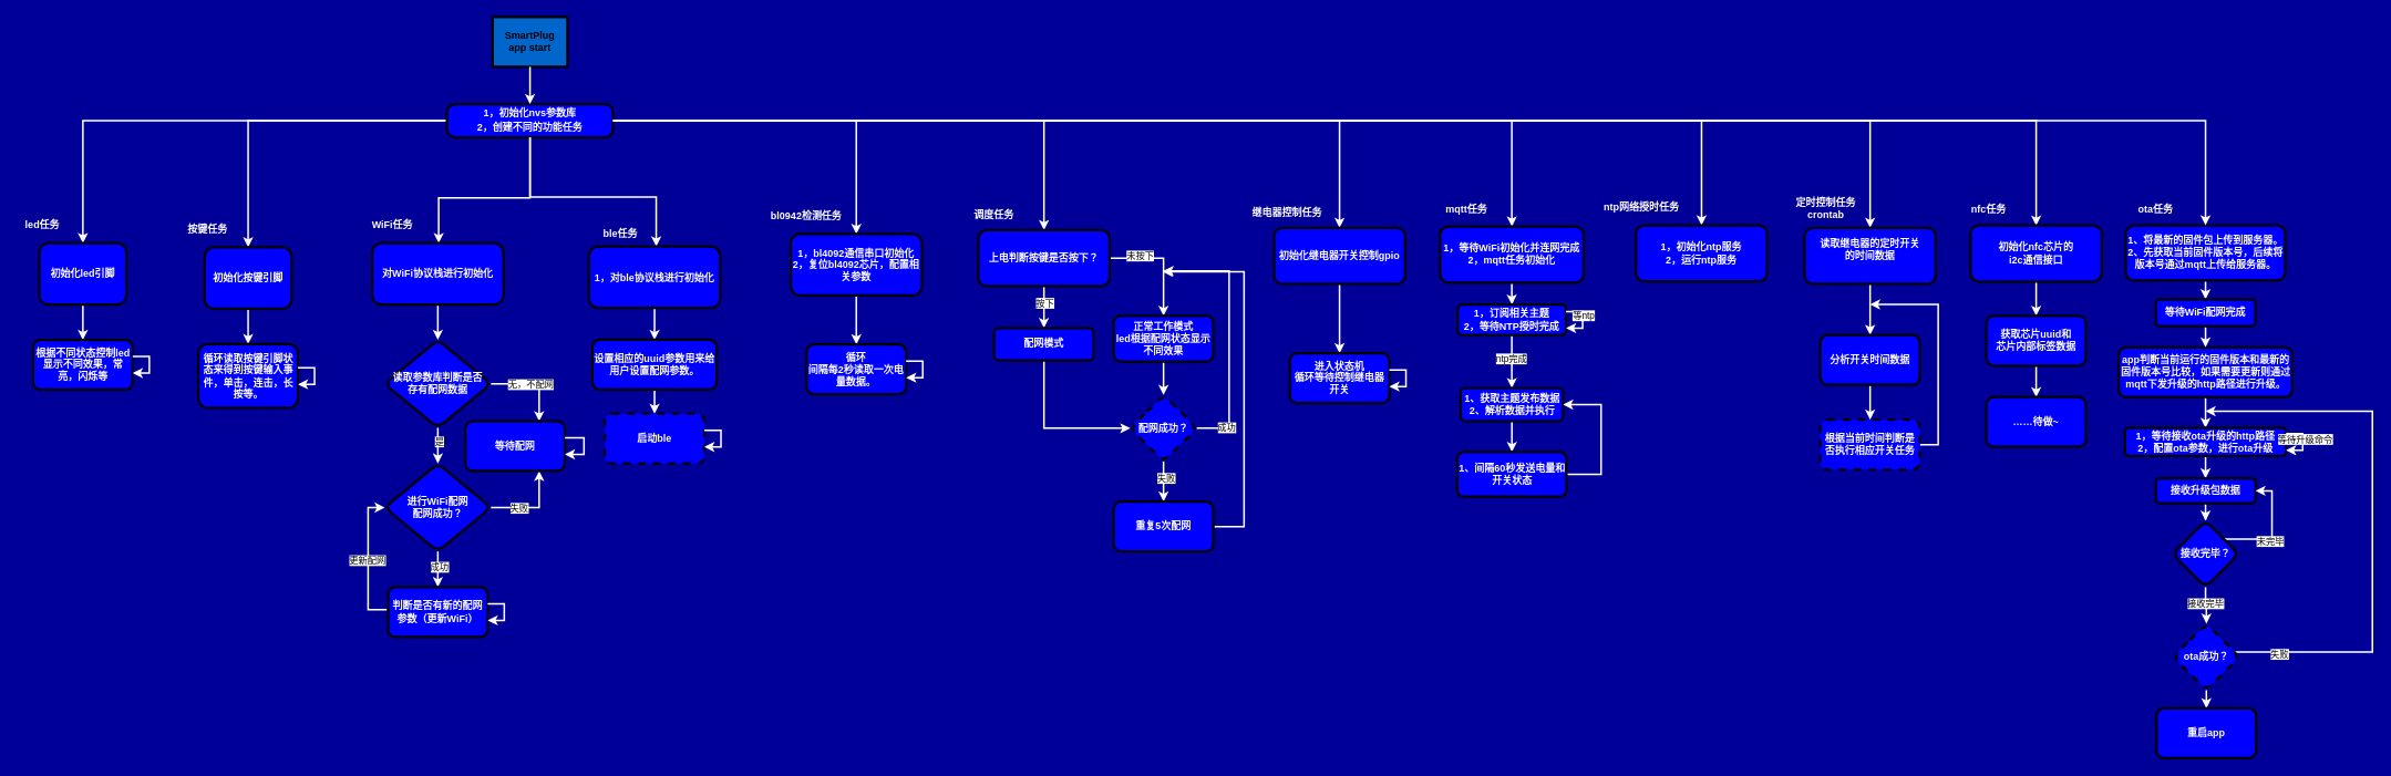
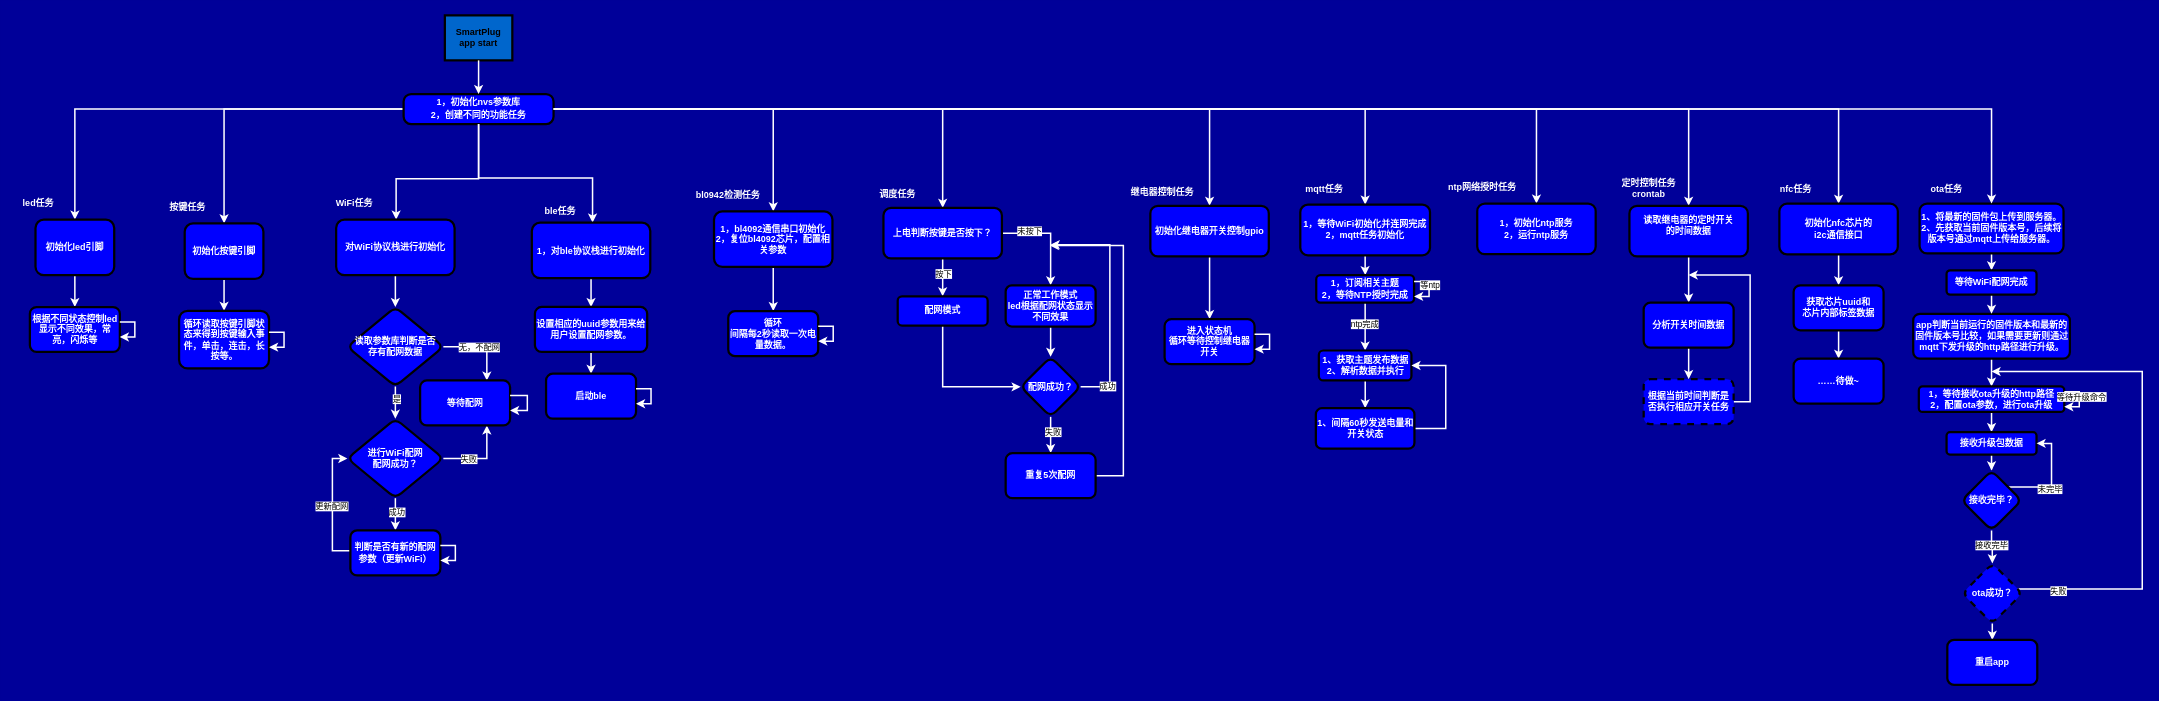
- <mxCell id="69" value="配网成功？" style="rhombus;whiteSpace=wrap;html=1;fillColor=#0000FF;fontColor=#FFFFFF;rounded=1;fontStyle=1;strokeWidth=3;dashed=1;" parent="1" vertex="1"><mxGeometry x="1360" y="475.5" width="80" height="80" as="geometry" /></mxCell>
+ <mxCell id="69" value="配网成功？" style="rhombus;whiteSpace=wrap;html=1;fillColor=#0000FF;fontColor=#FFFFFF;rounded=1;fontStyle=1;strokeWidth=3;" parent="1" vertex="1"><mxGeometry x="1360" y="475.5" width="80" height="80" as="geometry" /></mxCell>
- <mxCell id="40" value="启动ble" style="whiteSpace=wrap;html=1;fillColor=#0000FF;fontColor=#FFFFFF;rounded=1;fontStyle=1;strokeWidth=3;dashed=1;" parent="1" vertex="1"><mxGeometry x="727" y="498" width="120" height="60" as="geometry" /></mxCell>
+ <mxCell id="40" value="启动ble" style="whiteSpace=wrap;html=1;fillColor=#0000FF;fontColor=#FFFFFF;rounded=1;fontStyle=1;strokeWidth=3;" parent="1" vertex="1"><mxGeometry x="727" y="498" width="120" height="60" as="geometry" /></mxCell>
